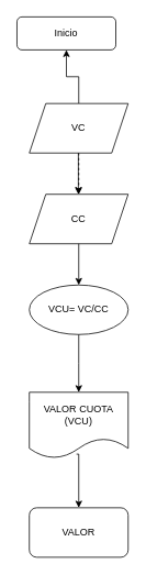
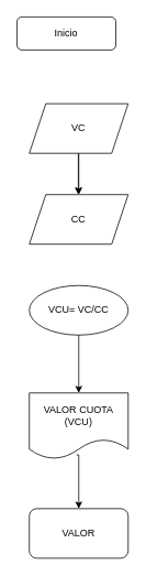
- <mxCell id="3" value="" style="edgeStyle=orthogonalEdgeStyle;rounded=0;orthogonalLoop=1;jettySize=auto;html=1;" parent="1" source="5" target="2" edge="1"><mxGeometry relative="1" as="geometry" /></mxCell>
- <mxCell id="4" value="" style="edgeStyle=orthogonalEdgeStyle;rounded=0;orthogonalLoop=1;jettySize=auto;html=1;dashed=1;" parent="1" source="5" target="7" edge="1"><mxGeometry relative="1" as="geometry" /></mxCell>
+ <mxCell id="4" value="" style="edgeStyle=orthogonalEdgeStyle;rounded=0;orthogonalLoop=1;jettySize=auto;html=1;" parent="1" source="5" target="7" edge="1"><mxGeometry relative="1" as="geometry" /></mxCell>
- <mxCell id="10" value="" style="edgeStyle=orthogonalEdgeStyle;rounded=0;orthogonalLoop=1;jettySize=auto;html=1;exitX=0.5;exitY=1;exitDx=0;exitDy=0;entryX=0.5;entryY=0;entryDx=0;entryDy=0;" parent="1" source="7" target="9" edge="1"><mxGeometry relative="1" as="geometry"><mxPoint x="95" y="315" as="sourcePoint" /><mxPoint x="95" y="335" as="targetPoint" /><Array as="points" /></mxGeometry></mxCell>
